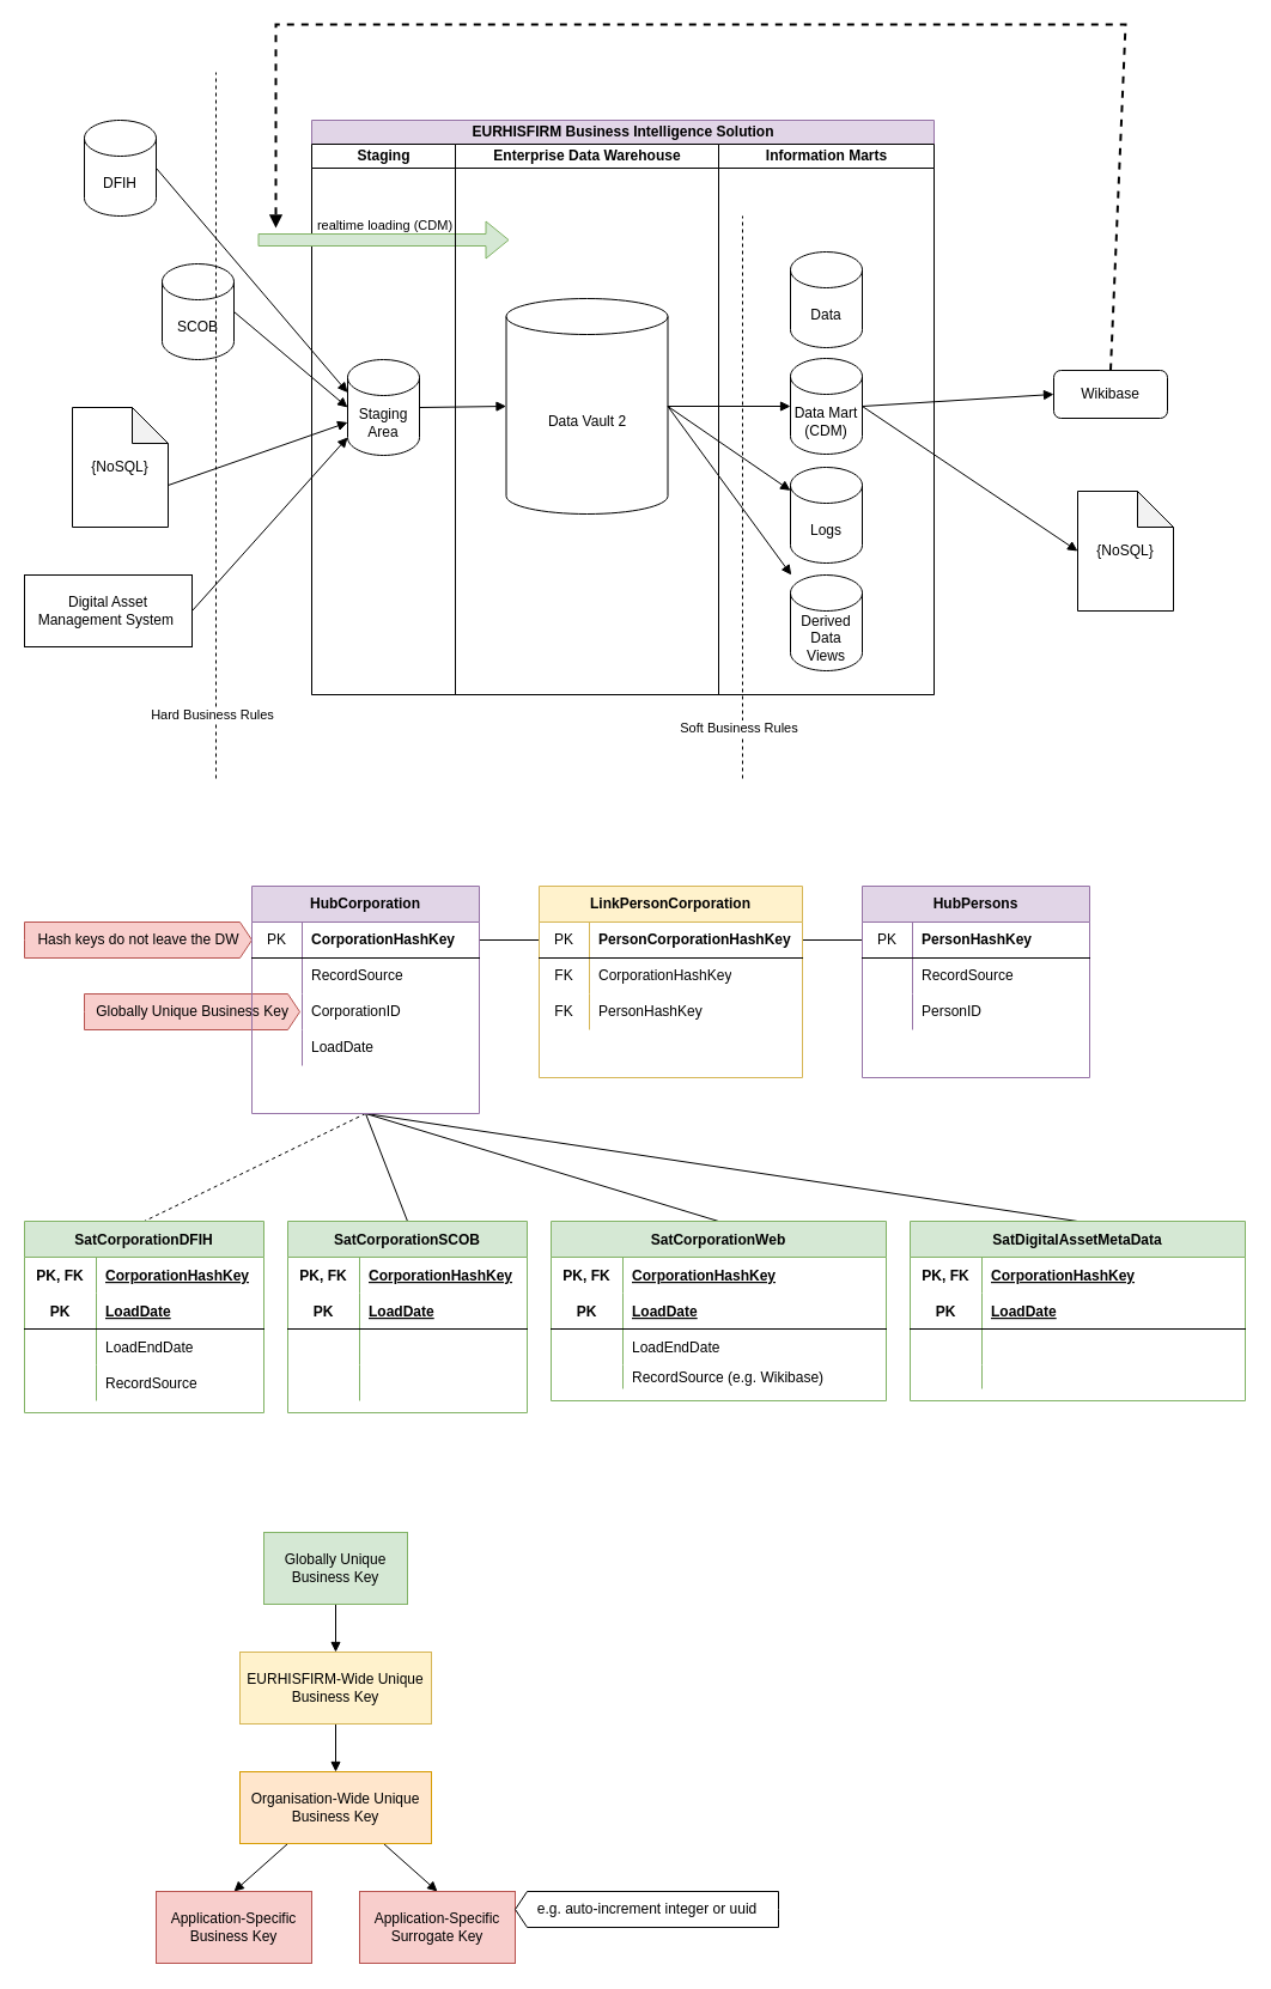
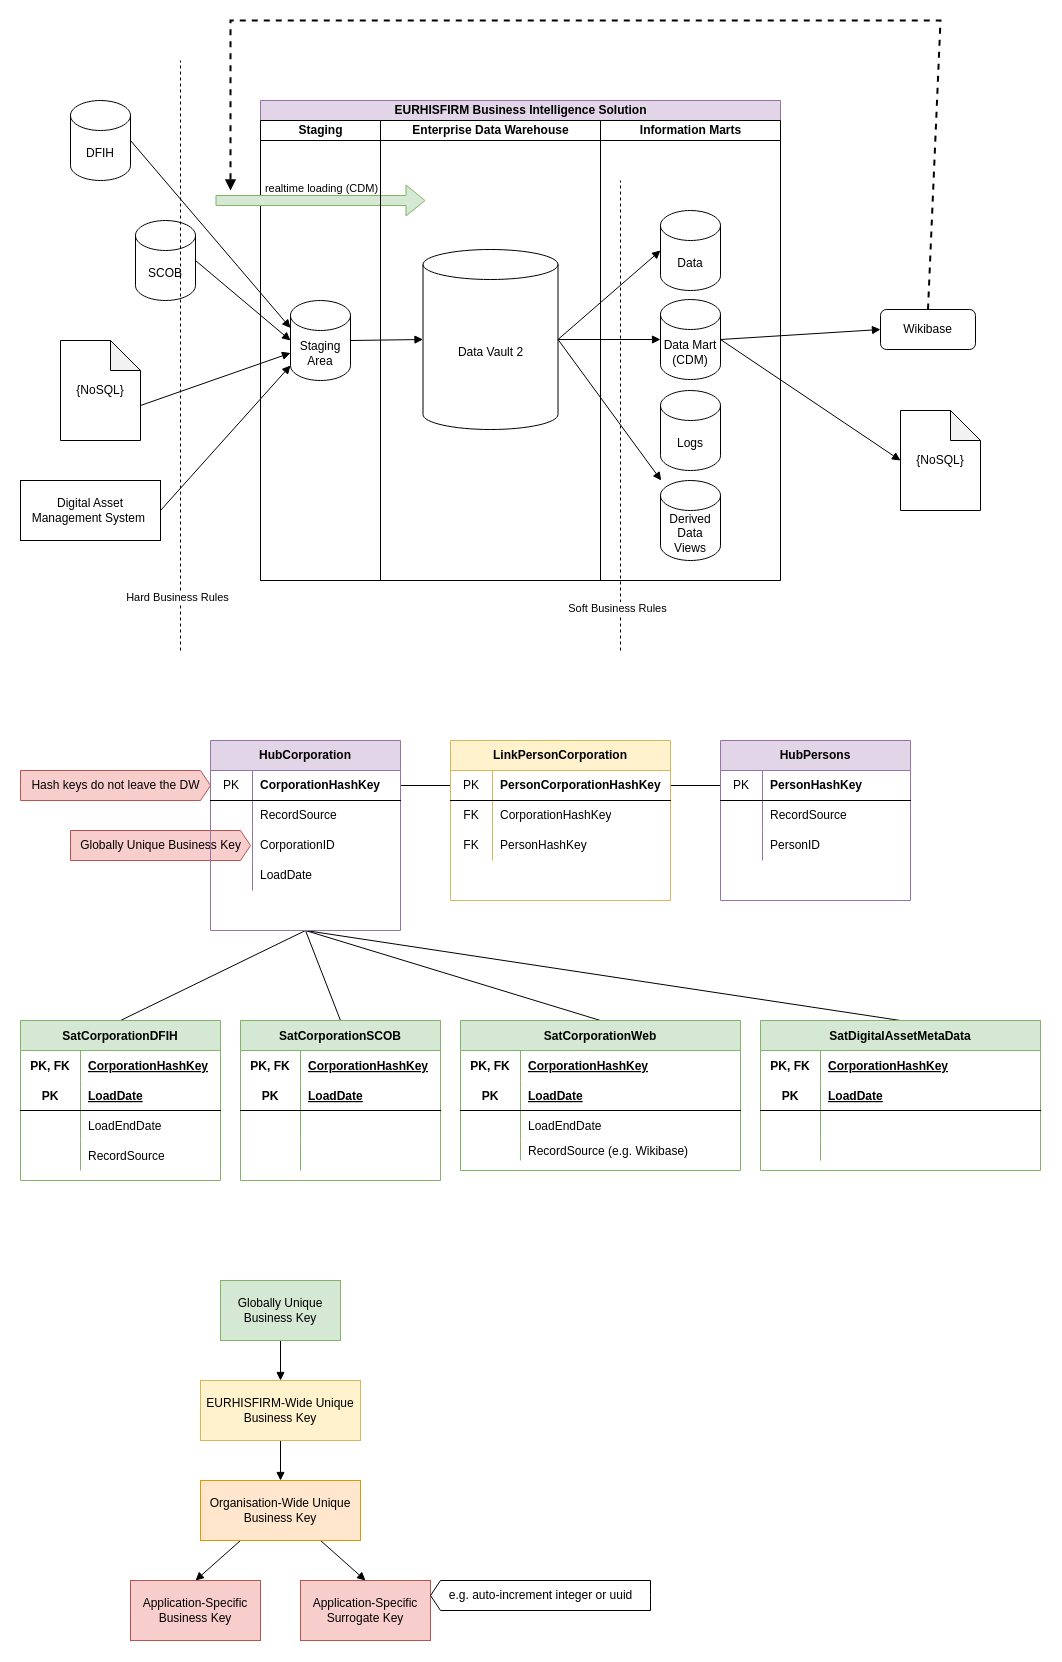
- <mxCell id="48" style="edgeStyle=none;rounded=0;orthogonalLoop=1;jettySize=auto;html=1;exitX=1;exitY=0.5;exitDx=0;exitDy=0;exitPerimeter=0;endArrow=block;endFill=1;strokeColor=#000000;fillColor=#FFFFFF;" parent="34" source="40" target="43" edge="1"><mxGeometry relative="1" as="geometry"><mxPoint x="307.5" y="249" as="sourcePoint" /><mxPoint x="410" y="249" as="targetPoint" /></mxGeometry></mxCell>
+ <mxCell id="48" style="edgeStyle=none;rounded=0;orthogonalLoop=1;jettySize=auto;html=1;exitX=1;exitY=0.5;exitDx=0;exitDy=0;exitPerimeter=0;entryX=0;entryY=0.5;entryDx=0;entryDy=0;entryPerimeter=0;endArrow=block;endFill=1;strokeColor=#000000;fillColor=#FFFFFF;" parent="34" source="40" target="44" edge="1"><mxGeometry relative="1" as="geometry"><mxPoint x="307.5" y="249" as="sourcePoint" /><mxPoint x="410" y="249" as="targetPoint" /></mxGeometry></mxCell>
- <mxCell id="14" style="rounded=0;orthogonalLoop=1;jettySize=auto;html=1;exitX=0.5;exitY=1;exitDx=0;exitDy=0;endArrow=none;endFill=0;entryX=0.5;entryY=0;entryDx=0;entryDy=0;dashed=1;" parent="1" source="84" target="70" edge="1"><mxGeometry relative="1" as="geometry" /></mxCell>
+ <mxCell id="14" style="rounded=0;orthogonalLoop=1;jettySize=auto;html=1;exitX=0.5;exitY=1;exitDx=0;exitDy=0;endArrow=none;endFill=0;entryX=0.5;entryY=0;entryDx=0;entryDy=0;" parent="1" source="84" target="70" edge="1"><mxGeometry relative="1" as="geometry" /></mxCell>
